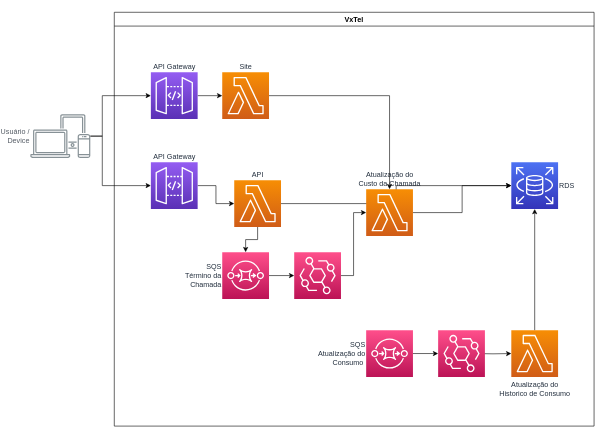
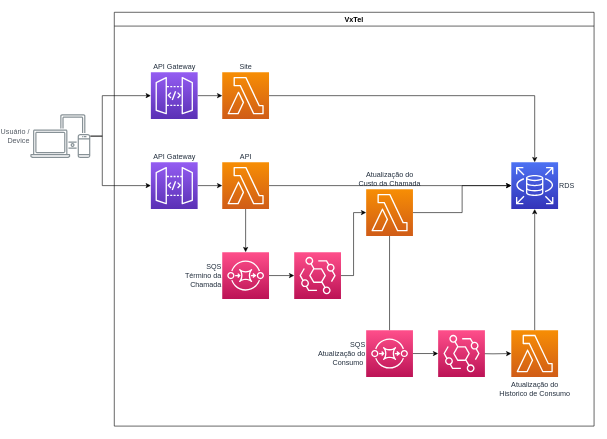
- <mxCell id="27" style="edgeStyle=orthogonalEdgeStyle;rounded=0;orthogonalLoop=1;jettySize=auto;html=1;" parent="5" source="28" target="13" edge="1"><mxGeometry relative="1" as="geometry" /></mxCell>
+ <mxCell id="27" style="edgeStyle=orthogonalEdgeStyle;rounded=0;orthogonalLoop=1;jettySize=auto;html=1;entryX=0.5;entryY=0;entryDx=0;entryDy=0;entryPerimeter=0;" parent="5" source="28" target="9" edge="1"><mxGeometry relative="1" as="geometry" /></mxCell>
- <mxCell id="8" value="API" style="sketch=0;points=[[0,0,0],[0.25,0,0],[0.5,0,0],[0.75,0,0],[1,0,0],[0,1,0],[0.25,1,0],[0.5,1,0],[0.75,1,0],[1,1,0],[0,0.25,0],[0,0.5,0],[0,0.75,0],[1,0.25,0],[1,0.5,0],[1,0.75,0]];outlineConnect=0;fontColor=#232F3E;gradientColor=#F78E04;gradientDirection=north;fillColor=#D05C17;strokeColor=#ffffff;dashed=0;verticalLabelPosition=top;verticalAlign=bottom;align=center;html=1;fontSize=12;fontStyle=0;aspect=fixed;shape=mxgraph.aws4.resourceIcon;resIcon=mxgraph.aws4.lambda;labelPosition=center;" parent="5" vertex="1"><mxGeometry x="200" y="280" width="78" height="78" as="geometry" /></mxCell>
+ <mxCell id="8" value="API" style="sketch=0;points=[[0,0,0],[0.25,0,0],[0.5,0,0],[0.75,0,0],[1,0,0],[0,1,0],[0.25,1,0],[0.5,1,0],[0.75,1,0],[1,1,0],[0,0.25,0],[0,0.5,0],[0,0.75,0],[1,0.25,0],[1,0.5,0],[1,0.75,0]];outlineConnect=0;fontColor=#232F3E;gradientColor=#F78E04;gradientDirection=north;fillColor=#D05C17;strokeColor=#ffffff;dashed=0;verticalLabelPosition=top;verticalAlign=bottom;align=center;html=1;fontSize=12;fontStyle=0;aspect=fixed;shape=mxgraph.aws4.resourceIcon;resIcon=mxgraph.aws4.lambda;labelPosition=center;" parent="5" vertex="1"><mxGeometry x="180" y="250" width="78" height="78" as="geometry" /></mxCell>
+ <mxCell id="24" value="" style="edgeStyle=orthogonalEdgeStyle;rounded=0;orthogonalLoop=1;jettySize=auto;html=1;entryX=0.5;entryY=0;entryDx=0;entryDy=0;entryPerimeter=0;exitX=0.5;exitY=1;exitDx=0;exitDy=0;exitPerimeter=0;endArrow=none;" parent="5" source="13" target="23" edge="1"><mxGeometry relative="1" as="geometry"><mxPoint x="309" y="488" as="sourcePoint" /><mxPoint x="740" y="579" as="targetPoint" /></mxGeometry></mxCell>
